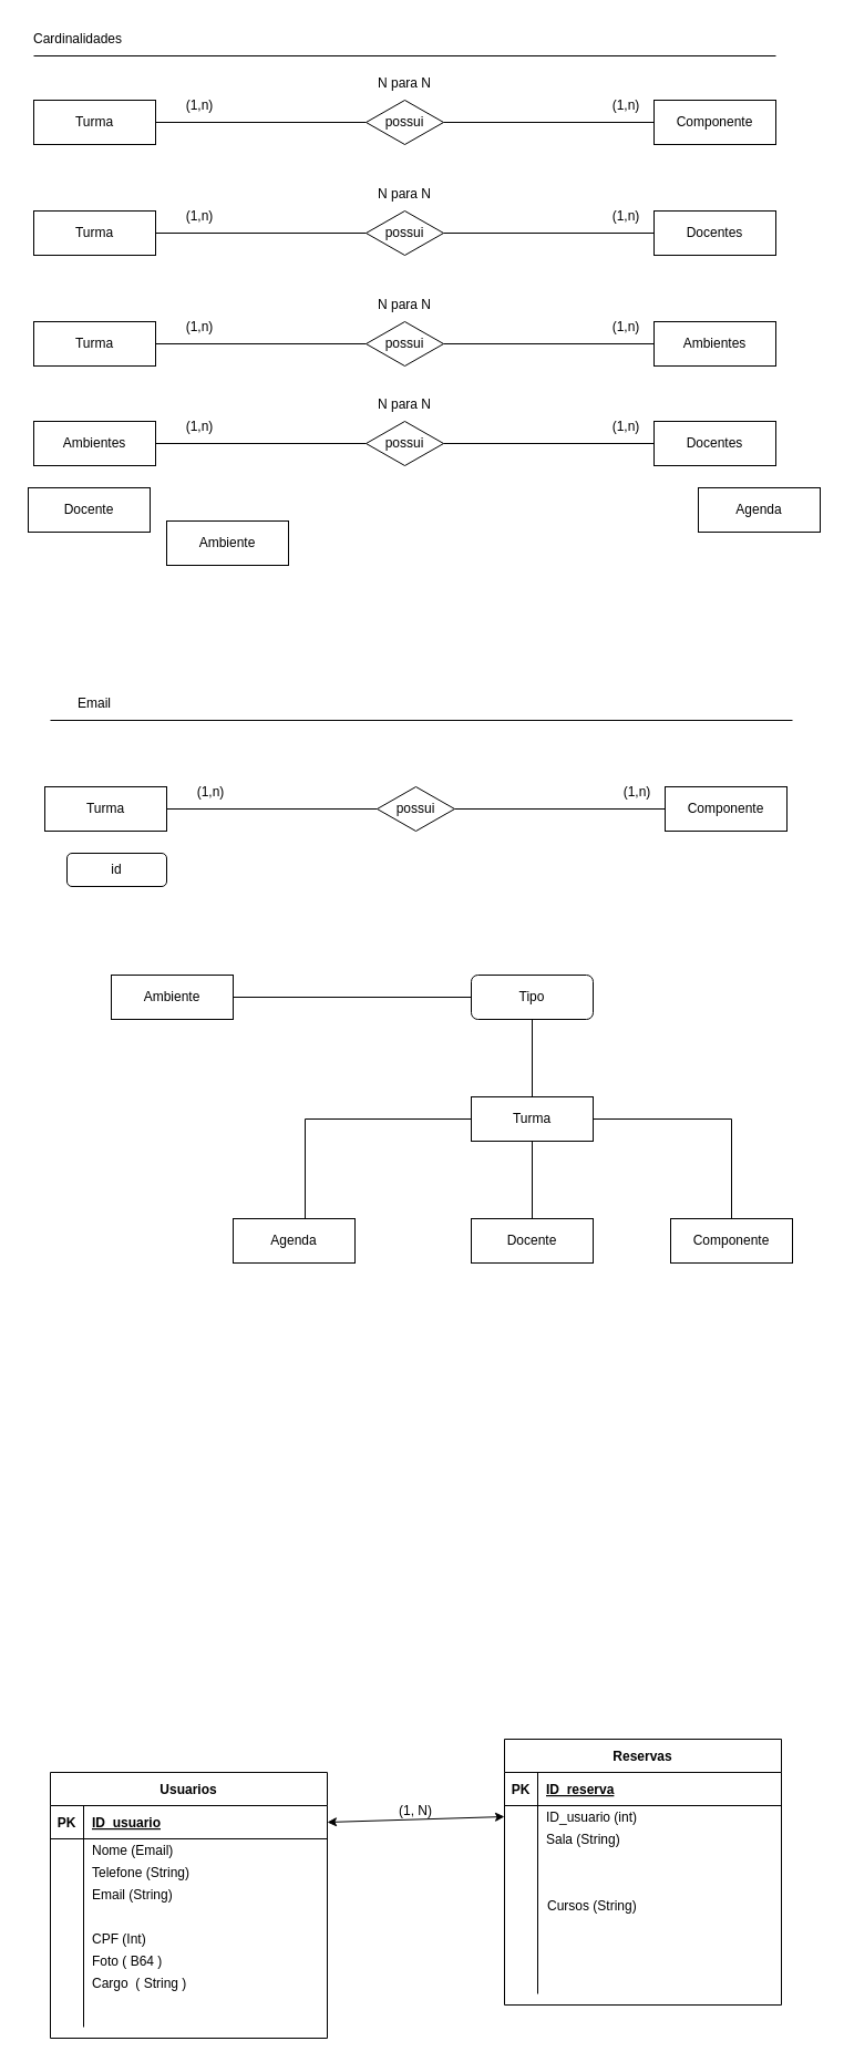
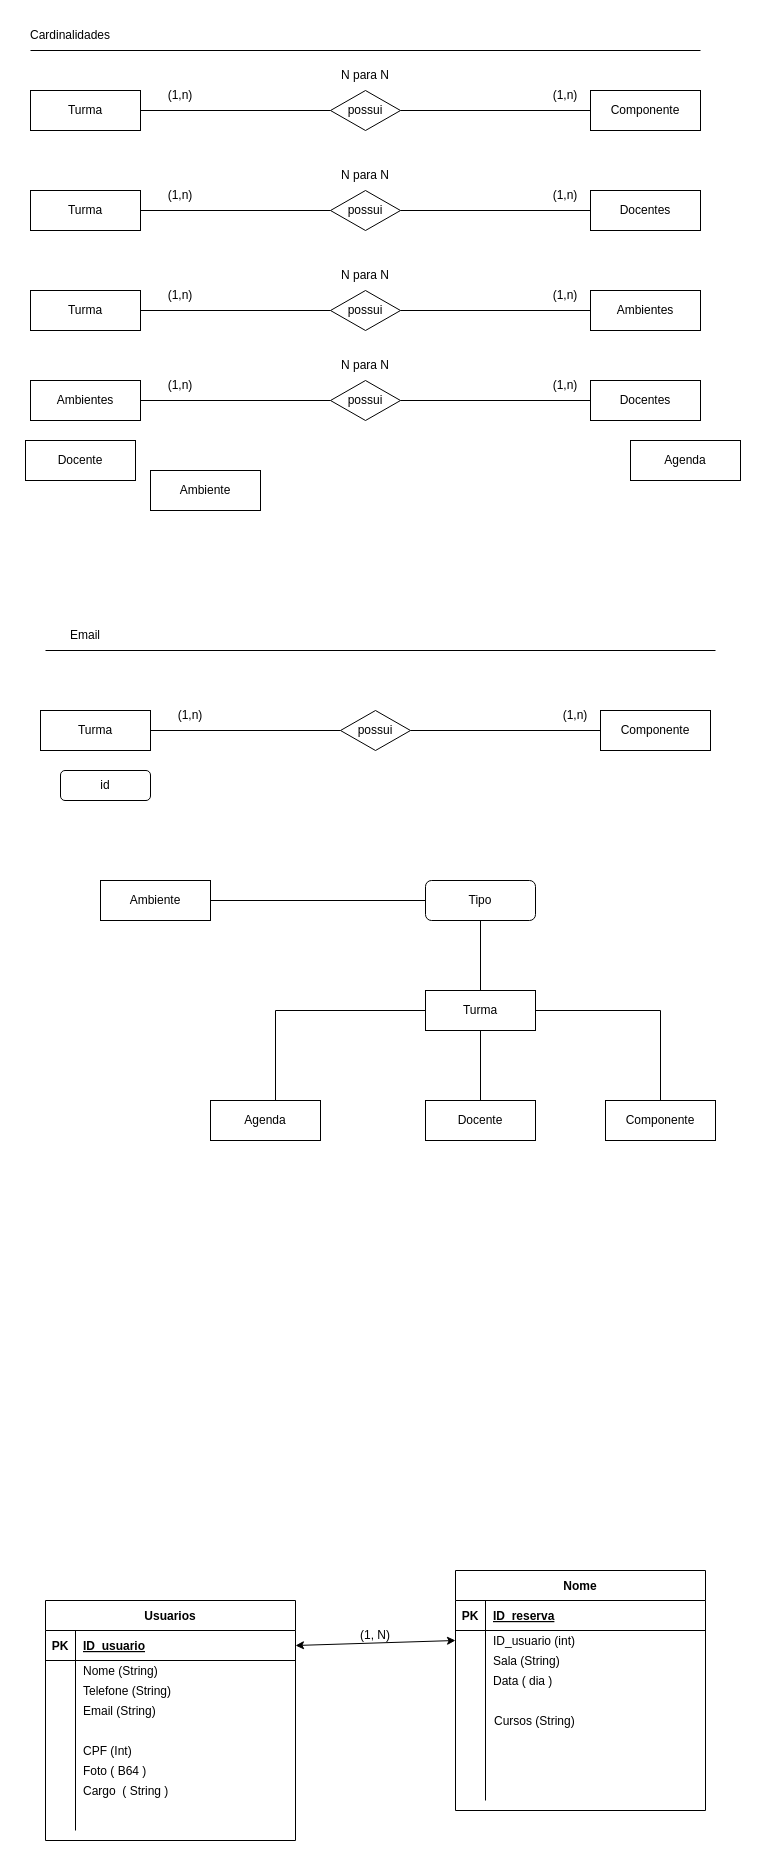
- <mxCell id="14" value="Reservas" style="shape=table;startSize=30;container=1;collapsible=1;childLayout=tableLayout;fixedRows=1;rowLines=0;fontStyle=1;align=center;resizeLast=1;" parent="1" vertex="1"><mxGeometry x="455" y="1570" width="250" height="240" as="geometry" /></mxCell>
+ <mxCell id="14" value="Nome" style="shape=table;startSize=30;container=1;collapsible=1;childLayout=tableLayout;fixedRows=1;rowLines=0;fontStyle=1;align=center;resizeLast=1;" parent="1" vertex="1"><mxGeometry x="455" y="1570" width="250" height="240" as="geometry" /></mxCell>
- <mxCell id="8" value="Nome (Email) " style="shape=partialRectangle;overflow=hidden;connectable=0;fillColor=none;top=0;left=0;bottom=0;right=0;align=left;spacingLeft=6;" parent="6" vertex="1"><mxGeometry x="30" width="220" height="20" as="geometry"><mxRectangle width="220" height="20" as="alternateBounds" /></mxGeometry></mxCell>
+ <mxCell id="8" value="Nome (String) " style="shape=partialRectangle;overflow=hidden;connectable=0;fillColor=none;top=0;left=0;bottom=0;right=0;align=left;spacingLeft=6;" parent="6" vertex="1"><mxGeometry x="30" width="220" height="20" as="geometry"><mxRectangle width="220" height="20" as="alternateBounds" /></mxGeometry></mxCell>
+ <mxCell id="23" value="Data ( dia )" style="shape=partialRectangle;overflow=hidden;connectable=0;fillColor=none;top=0;left=0;bottom=0;right=0;align=left;spacingLeft=6;" parent="1" vertex="1"><mxGeometry x="485" y="1670" width="220" height="20" as="geometry"><mxRectangle width="220" height="20" as="alternateBounds" /></mxGeometry></mxCell>
